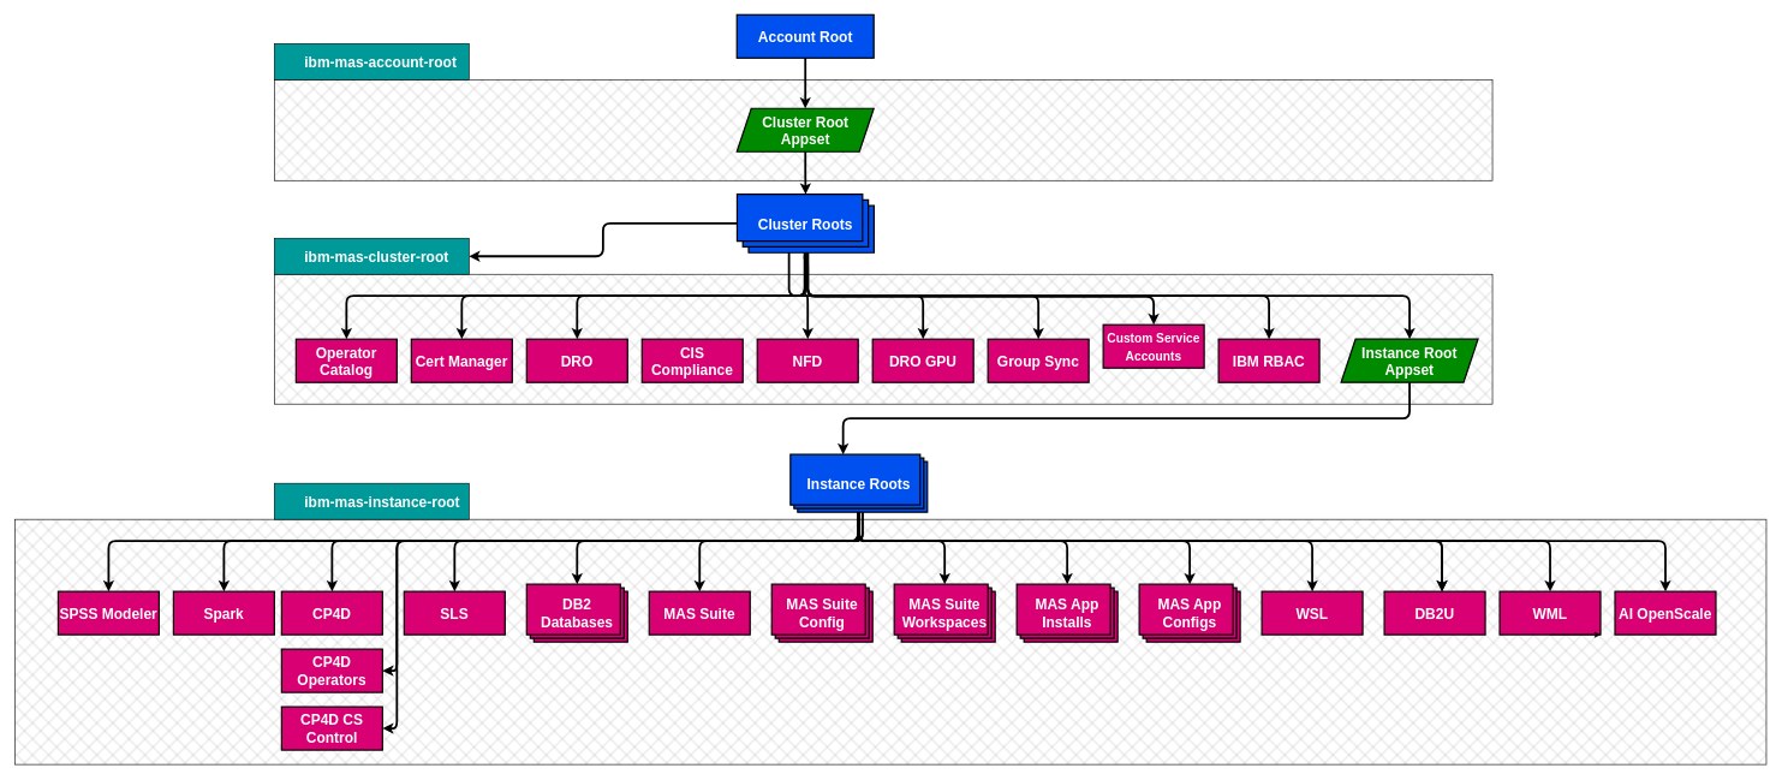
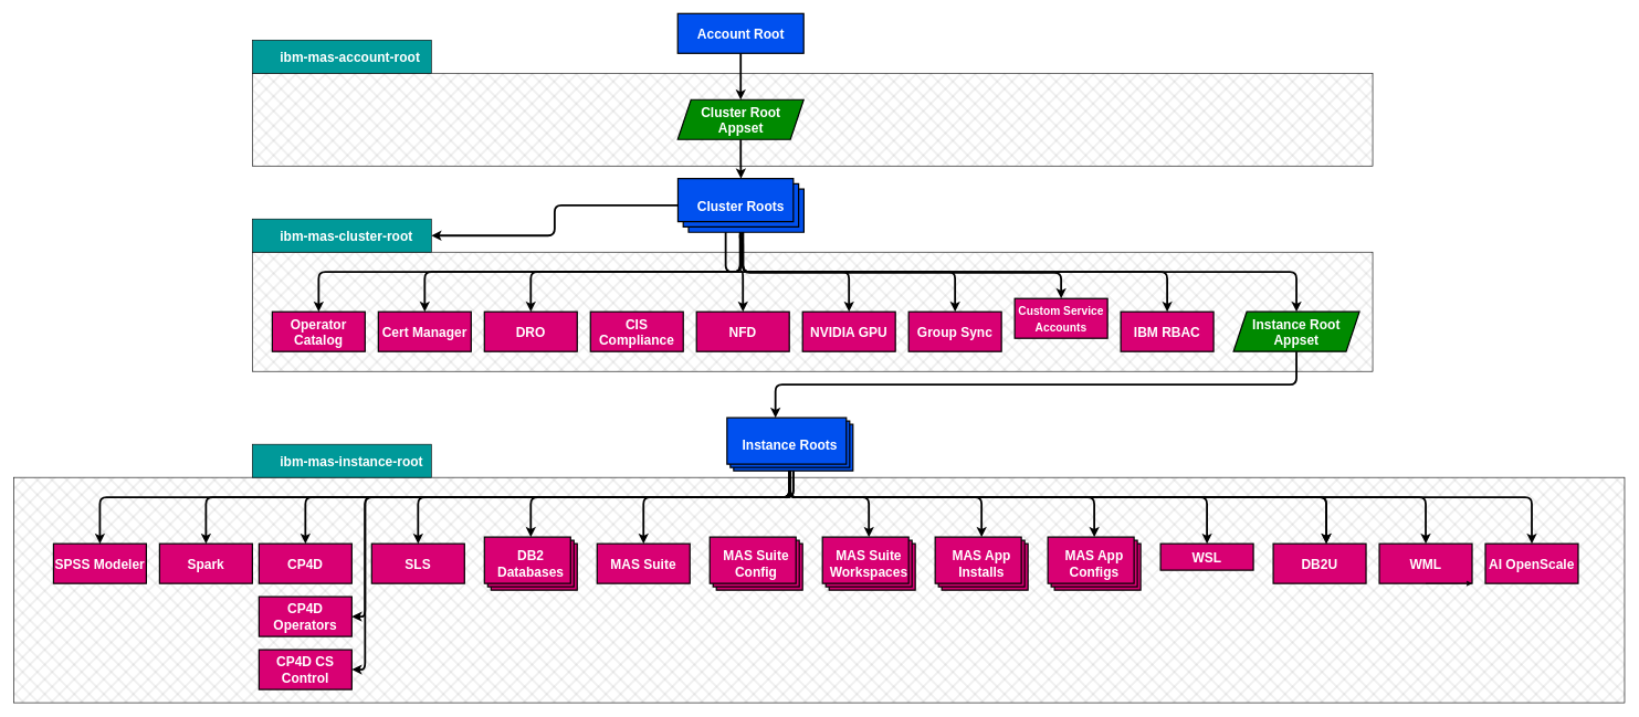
- <mxCell id="62" value="DRO GPU" style="rounded=0;whiteSpace=wrap;html=1;fillColor=#d80073;strokeColor=#000000;fontColor=#ffffff;fontStyle=1;fontSize=20;strokeWidth=2;align=center;spacing=0;" parent="1" vertex="1"><mxGeometry x="1210" y="470" width="140" height="60" as="geometry" /></mxCell>
+ <mxCell id="62" value="NVIDIA GPU" style="rounded=0;whiteSpace=wrap;html=1;fillColor=#d80073;strokeColor=#000000;fontColor=#ffffff;fontStyle=1;fontSize=20;strokeWidth=2;align=center;spacing=0;" parent="1" vertex="1"><mxGeometry x="1210" y="470" width="140" height="60" as="geometry" /></mxCell>
- <mxCell id="42" value="WSL" style="rounded=0;whiteSpace=wrap;html=1;fillColor=#d80073;strokeColor=#000000;fontColor=#ffffff;fontStyle=1;fontSize=20;strokeWidth=2;align=center;spacing=0;" parent="1" vertex="1"><mxGeometry x="1750" y="820" width="140" height="60" as="geometry" /></mxCell>
+ <mxCell id="42" value="WSL" style="rounded=0;whiteSpace=wrap;html=1;fillColor=#d80073;strokeColor=#000000;fontColor=#ffffff;fontStyle=1;fontSize=20;strokeWidth=2;align=center;spacing=0;" parent="1" vertex="1"><mxGeometry x="1750" y="820" width="140" height="40" as="geometry" /></mxCell>
